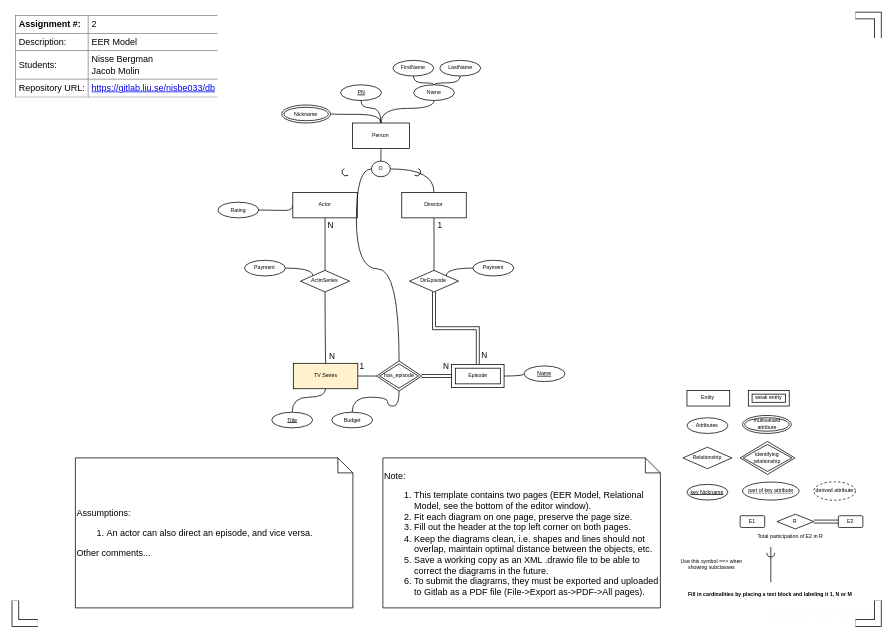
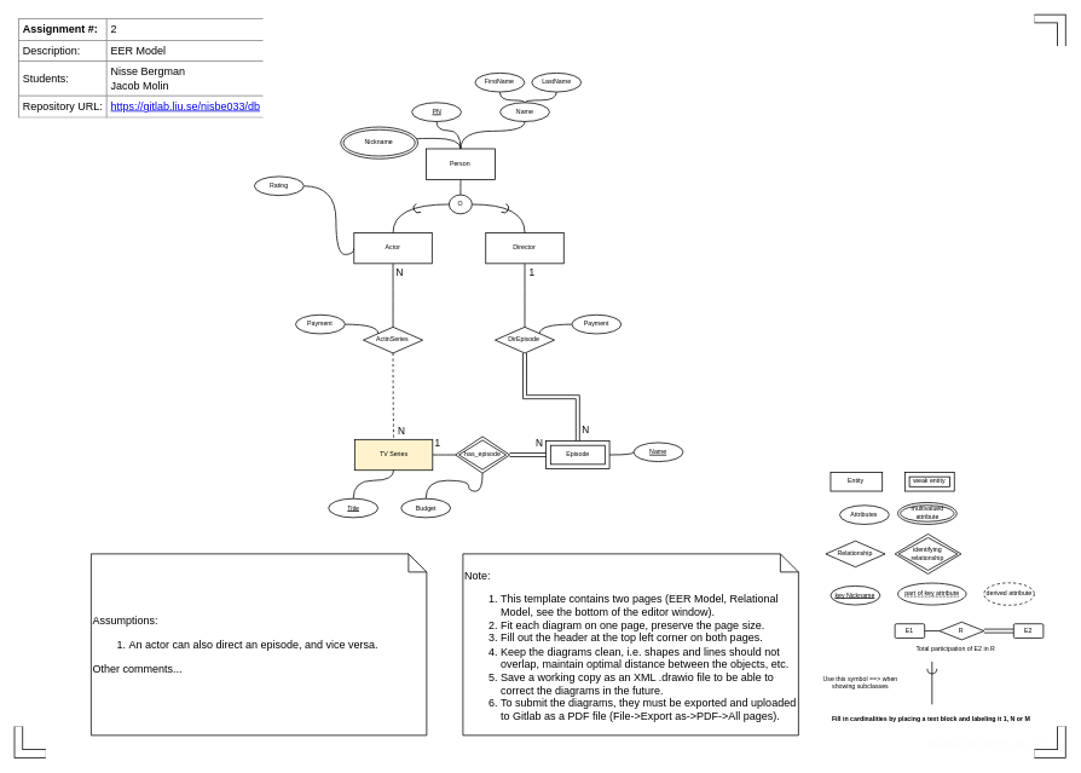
- <mxCell id="70" value="Nickname" style="ellipse;shape=doubleEllipse;margin=3;whiteSpace=wrap;html=1;align=center;strokeColor=#000000;fillColor=#ffffff;fontSize=7;fontColor=#000000;" vertex="1" parent="1"><mxGeometry x="375.18" y="139.5" width="65" height="24" as="geometry" /></mxCell>
+ <mxCell id="70" value="Nickname" style="ellipse;shape=doubleEllipse;margin=3;whiteSpace=wrap;html=1;align=center;strokeColor=#000000;fillColor=#ffffff;fontSize=7;fontColor=#000000;" vertex="1" parent="1"><mxGeometry x="375.18" y="139.5" width="85" height="35" as="geometry" /></mxCell>
- <mxCell id="54" value="Rating" style="ellipse;whiteSpace=wrap;html=1;align=center;shadow=0;gradientColor=none;fontSize=7;" vertex="1" parent="1"><mxGeometry x="290.005" y="269.077" width="54.545" height="20.89" as="geometry" /></mxCell>
+ <mxCell id="54" value="Rating" style="ellipse;whiteSpace=wrap;html=1;align=center;shadow=0;gradientColor=none;fontSize=7;" vertex="1" parent="1"><mxGeometry x="280.005" y="194.077" width="54.545" height="20.89" as="geometry" /></mxCell>
- <mxCell id="65" style="edgeStyle=orthogonalEdgeStyle;curved=1;rounded=0;orthogonalLoop=1;jettySize=auto;html=1;exitX=0;exitY=0.5;exitDx=0;exitDy=0;endArrow=none;endFill=0;" edge="1" parent="1" source="67" target="73"><mxGeometry relative="1" as="geometry" /></mxCell>
+ <mxCell id="65" style="edgeStyle=orthogonalEdgeStyle;curved=1;rounded=0;orthogonalLoop=1;jettySize=auto;html=1;exitX=0;exitY=0.5;exitDx=0;exitDy=0;entryX=0.5;entryY=0;entryDx=0;entryDy=0;endArrow=none;endFill=0;" edge="1" parent="1" source="67" target="47"><mxGeometry relative="1" as="geometry" /></mxCell>
- <mxCell id="55" style="edgeStyle=orthogonalEdgeStyle;curved=1;rounded=0;orthogonalLoop=1;jettySize=auto;html=1;exitX=0.5;exitY=1;exitDx=0;exitDy=0;entryX=0.5;entryY=0;entryDx=0;entryDy=0;endArrow=none;endFill=0;" edge="1" parent="1" source="57" target="29"><mxGeometry relative="1" as="geometry" /></mxCell>
+ <mxCell id="55" style="edgeStyle=orthogonalEdgeStyle;curved=1;rounded=0;orthogonalLoop=1;jettySize=auto;html=1;exitX=0.5;exitY=1;exitDx=0;exitDy=0;entryX=0.5;entryY=0;entryDx=0;entryDy=0;endArrow=none;endFill=0;dashed=1;" edge="1" parent="1" source="57" target="29"><mxGeometry relative="1" as="geometry" /></mxCell>
- <mxCell id="13" value="Attributes" style="ellipse;whiteSpace=wrap;html=1;align=center;shadow=0;gradientColor=none;fontSize=7;" parent="8" vertex="1"><mxGeometry x="35.455" y="36.557" width="54.545" height="20.89" as="geometry" /></mxCell>
+ <mxCell id="13" value="Attributes" style="ellipse;whiteSpace=wrap;html=1;align=center;shadow=0;gradientColor=none;fontSize=7;" parent="8" vertex="1"><mxGeometry x="45.455" y="36.557" width="54.545" height="20.89" as="geometry" /></mxCell>
+ <mxCell id="22" value="" style="endArrow=none;html=1;rounded=0;exitX=0;exitY=0.5;exitDx=0;exitDy=0;entryX=1;entryY=0.5;entryDx=0;entryDy=0;fontSize=7;" parent="8" source="19" target="21" edge="1"><mxGeometry relative="1" as="geometry"><mxPoint x="-237.273" y="302.9" as="sourcePoint" /><mxPoint x="-150" y="302.9" as="targetPoint" /></mxGeometry></mxCell>
